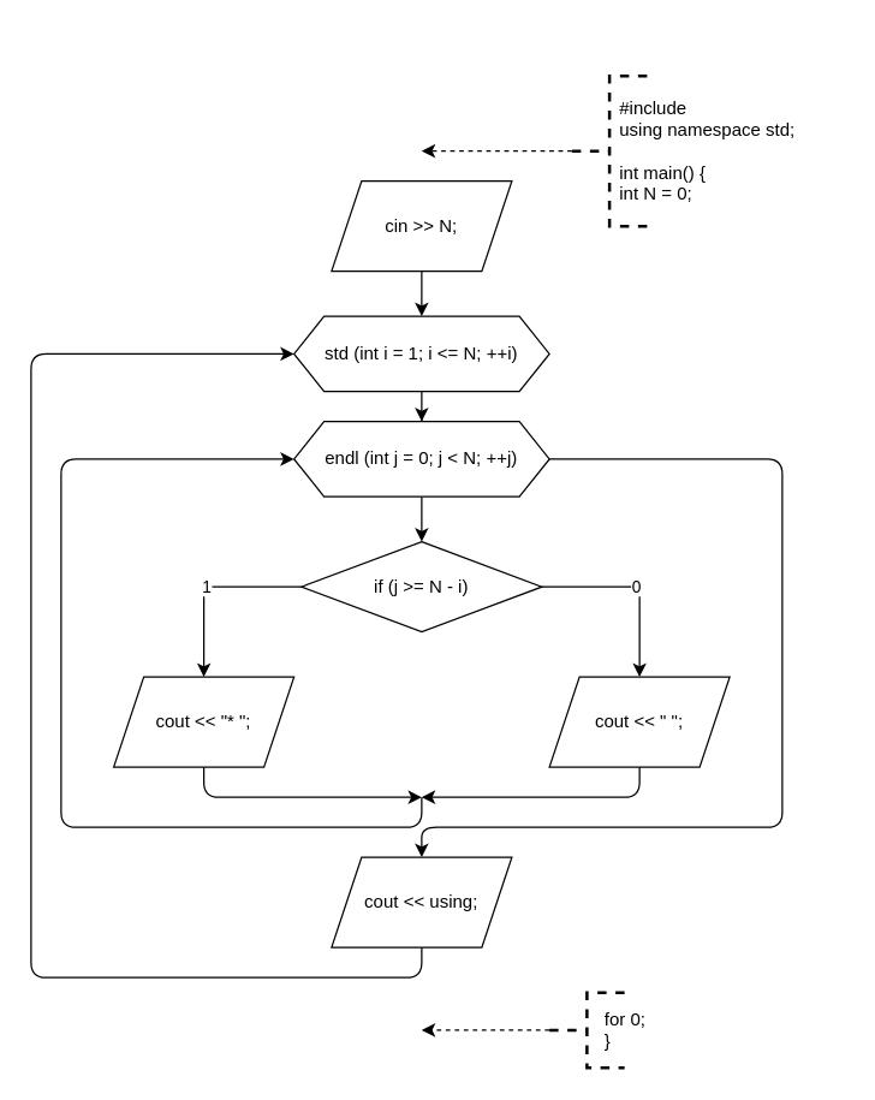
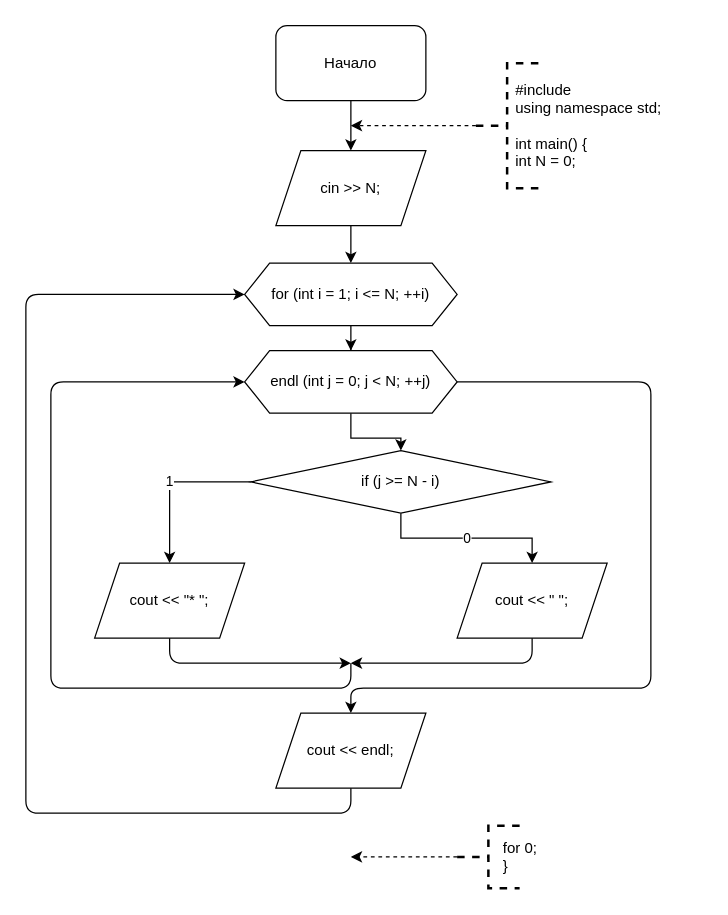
+ <mxCell id="3" value="Начало" style="rounded=1;whiteSpace=wrap;html=1;" vertex="1" parent="1"><mxGeometry x="220" y="20" width="120" height="60" as="geometry" /></mxCell>
+ <mxCell id="2" style="edgeStyle=orthogonalEdgeStyle;rounded=0;orthogonalLoop=1;jettySize=auto;html=1;" edge="1" parent="1" source="3" target="5"><mxGeometry relative="1" as="geometry" /></mxCell>
- <mxCell id="7" value="std (int i = 1; i &amp;lt;= N; ++i)" style="shape=hexagon;perimeter=hexagonPerimeter2;whiteSpace=wrap;html=1;fixedSize=1;" vertex="1" parent="1"><mxGeometry x="195" y="210" width="170" height="50" as="geometry" /></mxCell>
+ <mxCell id="7" value="for (int i = 1; i &amp;lt;= N; ++i)" style="shape=hexagon;perimeter=hexagonPerimeter2;whiteSpace=wrap;html=1;fixedSize=1;" vertex="1" parent="1"><mxGeometry x="195" y="210" width="170" height="50" as="geometry" /></mxCell>
- <mxCell id="12" value="if (j &amp;gt;= N - i)" style="rhombus;whiteSpace=wrap;html=1;" vertex="1" parent="1"><mxGeometry x="200" y="360" width="160" height="60" as="geometry" /></mxCell>
+ <mxCell id="12" value="if (j &amp;gt;= N - i)" style="rhombus;whiteSpace=wrap;html=1;" vertex="1" parent="1"><mxGeometry x="200" y="360" width="240" height="50" as="geometry" /></mxCell>
- <mxCell id="15" value="cout &amp;lt;&amp;lt; using;" style="shape=parallelogram;perimeter=parallelogramPerimeter;whiteSpace=wrap;html=1;fixedSize=1;" vertex="1" parent="1"><mxGeometry x="220" y="570" width="120" height="60" as="geometry" /></mxCell>
+ <mxCell id="15" value="cout &amp;lt;&amp;lt; endl;" style="shape=parallelogram;perimeter=parallelogramPerimeter;whiteSpace=wrap;html=1;fixedSize=1;" vertex="1" parent="1"><mxGeometry x="220" y="570" width="120" height="60" as="geometry" /></mxCell>
